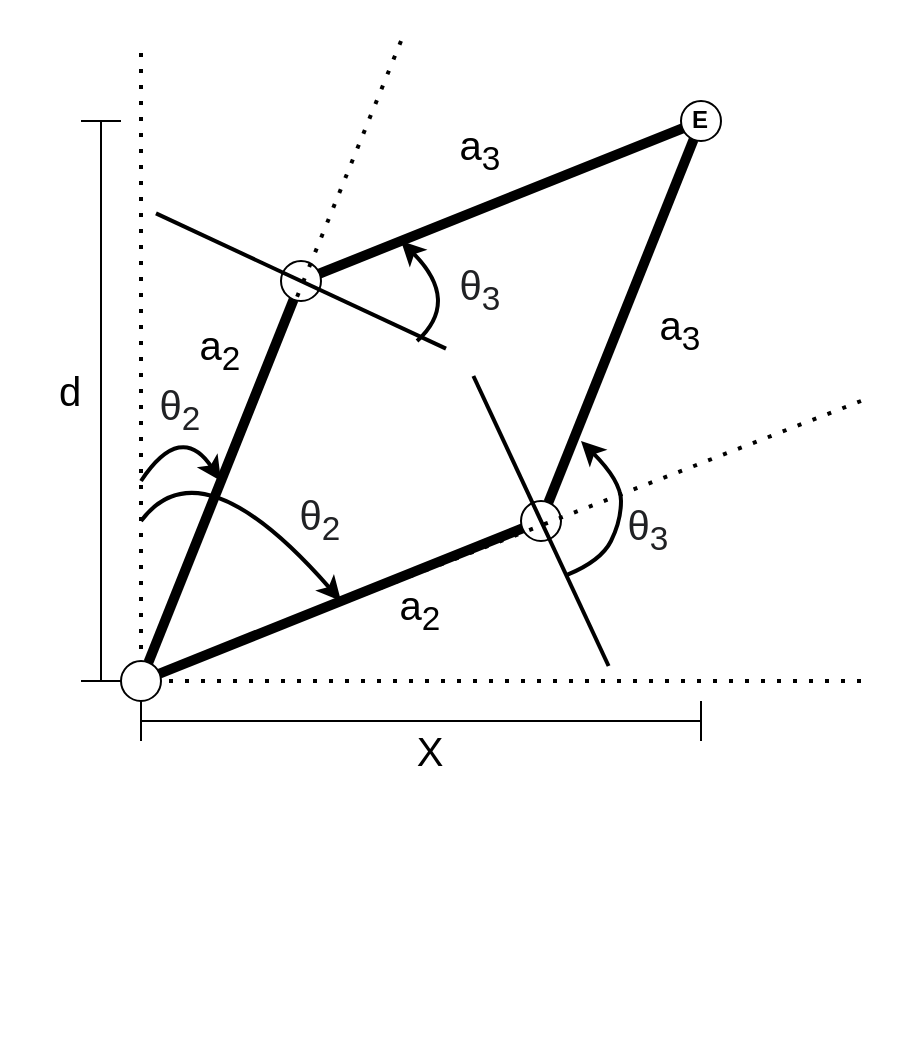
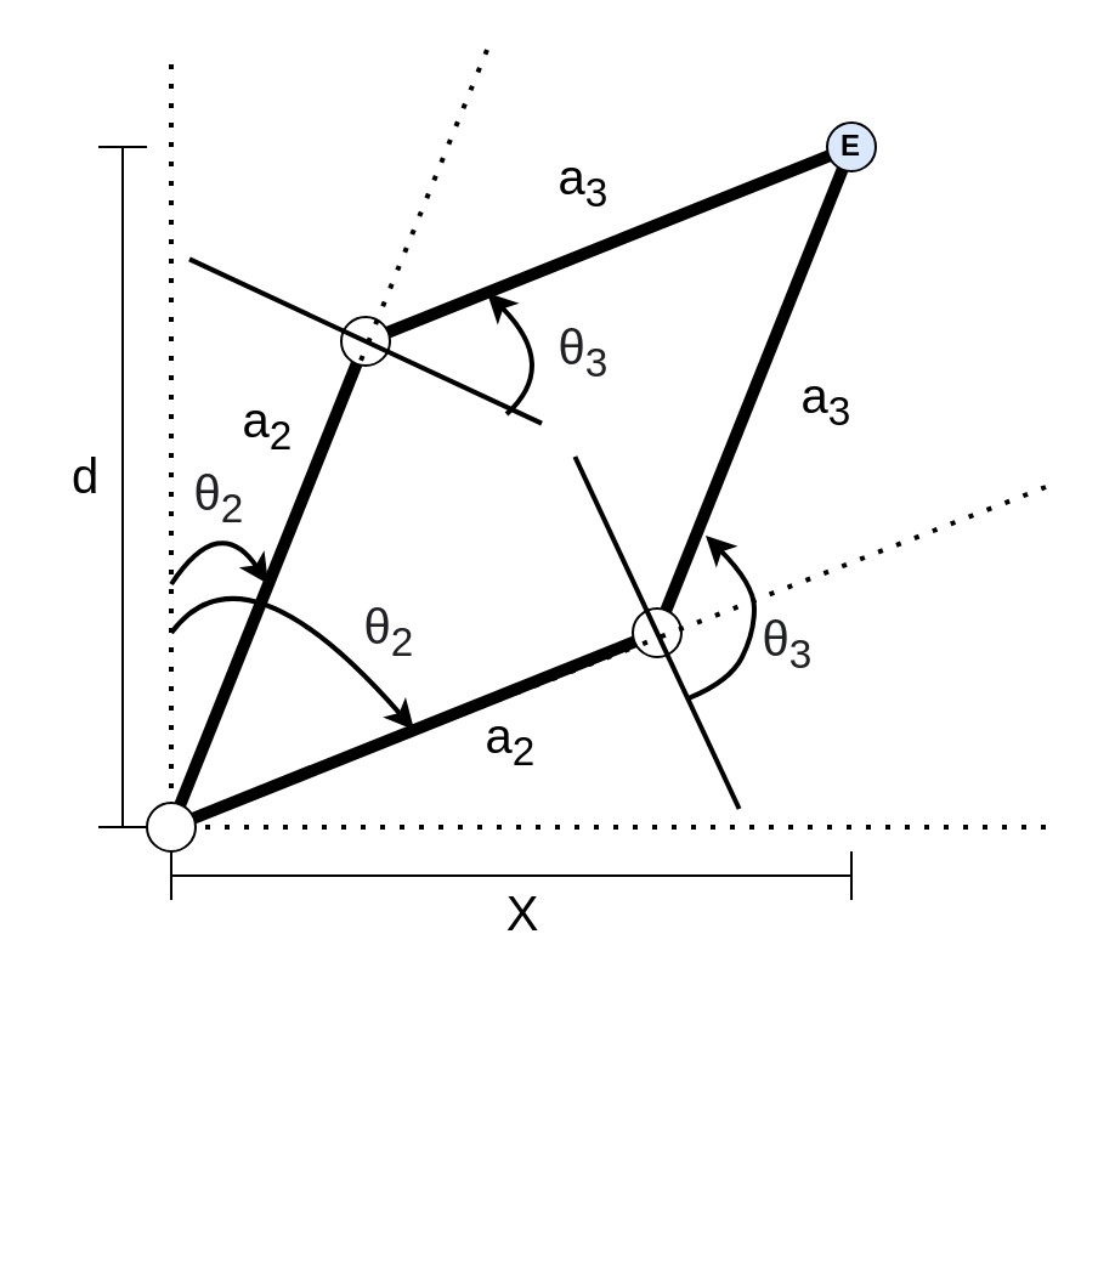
- <mxCell id="11" value="&lt;b&gt;E&lt;/b&gt;" style="ellipse;whiteSpace=wrap;html=1;aspect=fixed;" vertex="1" parent="1"><mxGeometry x="340" y="50" width="20" height="20" as="geometry" /></mxCell>
+ <mxCell id="11" value="&lt;b&gt;E&lt;/b&gt;" style="ellipse;whiteSpace=wrap;html=1;aspect=fixed;fillColor=#dae8fc;" vertex="1" parent="1"><mxGeometry x="340" y="50" width="20" height="20" as="geometry" /></mxCell>
